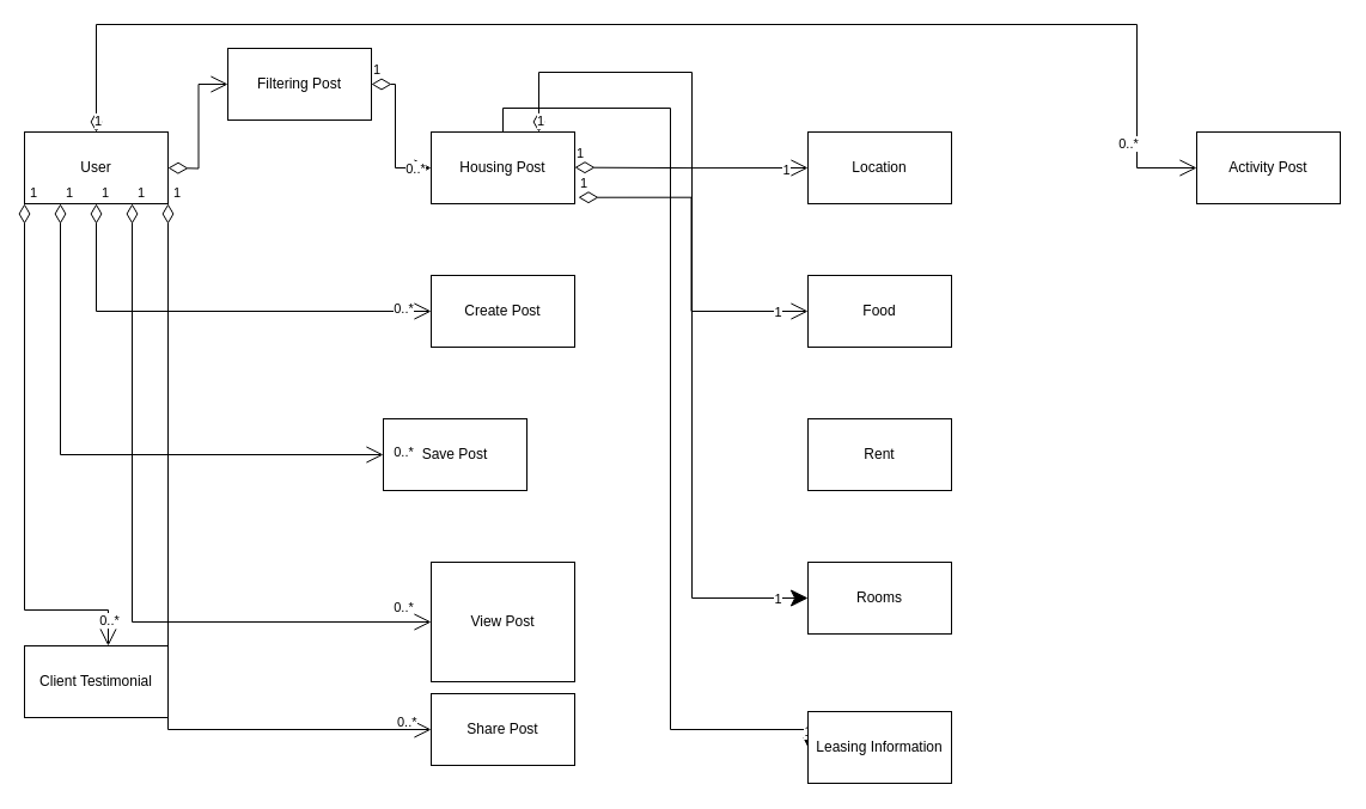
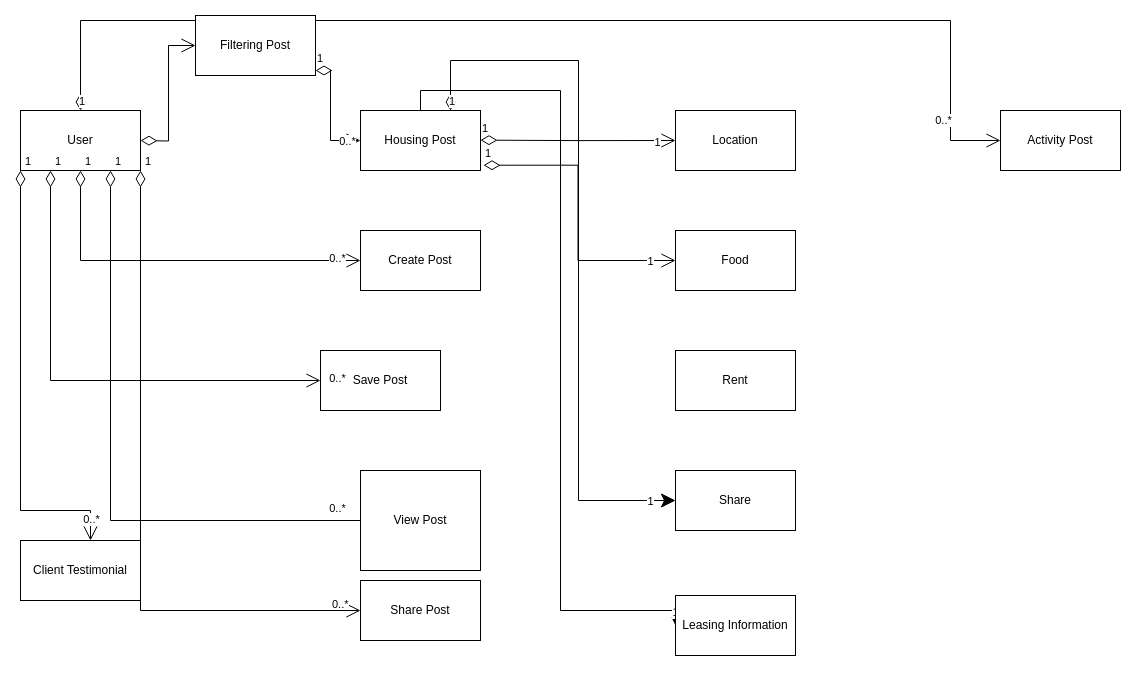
- <mxCell id="38" value="Filtering Post" style="rounded=0;whiteSpace=wrap;html=1;" vertex="1" parent="1"><mxGeometry x="190" y="40" width="120" height="60" as="geometry" /></mxCell>
+ <mxCell id="38" value="Filtering Post" style="rounded=0;whiteSpace=wrap;html=1;" vertex="1" parent="1"><mxGeometry x="195" y="15" width="120" height="60" as="geometry" /></mxCell>
- <mxCell id="13" value="Rooms" style="rounded=0;whiteSpace=wrap;html=1;" vertex="1" parent="1"><mxGeometry x="675" y="470" width="120" height="60" as="geometry" /></mxCell>
+ <mxCell id="13" value="Share" style="rounded=0;whiteSpace=wrap;html=1;" vertex="1" parent="1"><mxGeometry x="675" y="470" width="120" height="60" as="geometry" /></mxCell>
- <mxCell id="20" value="1" style="endArrow=open;html=1;endSize=12;startArrow=diamondThin;startSize=14;startFill=0;edgeStyle=orthogonalEdgeStyle;align=left;verticalAlign=bottom;rounded=0;exitX=0.75;exitY=1;exitDx=0;exitDy=0;entryX=0;entryY=0.5;entryDx=0;entryDy=0;" edge="1" parent="1" source="2" target="15"><mxGeometry x="-1" y="3" relative="1" as="geometry"><mxPoint x="60" y="180" as="sourcePoint" /><mxPoint x="350" y="460" as="targetPoint" /></mxGeometry></mxCell>
+ <mxCell id="20" value="1" style="endArrow=none;html=1;endSize=12;startArrow=diamondThin;startSize=14;startFill=0;edgeStyle=orthogonalEdgeStyle;align=left;verticalAlign=bottom;rounded=0;exitX=0.75;exitY=1;exitDx=0;exitDy=0;entryX=0;entryY=0.5;entryDx=0;entryDy=0;" edge="1" parent="1" source="2" target="15"><mxGeometry x="-1" y="3" relative="1" as="geometry"><mxPoint x="60" y="180" as="sourcePoint" /><mxPoint x="350" y="460" as="targetPoint" /></mxGeometry></mxCell>
